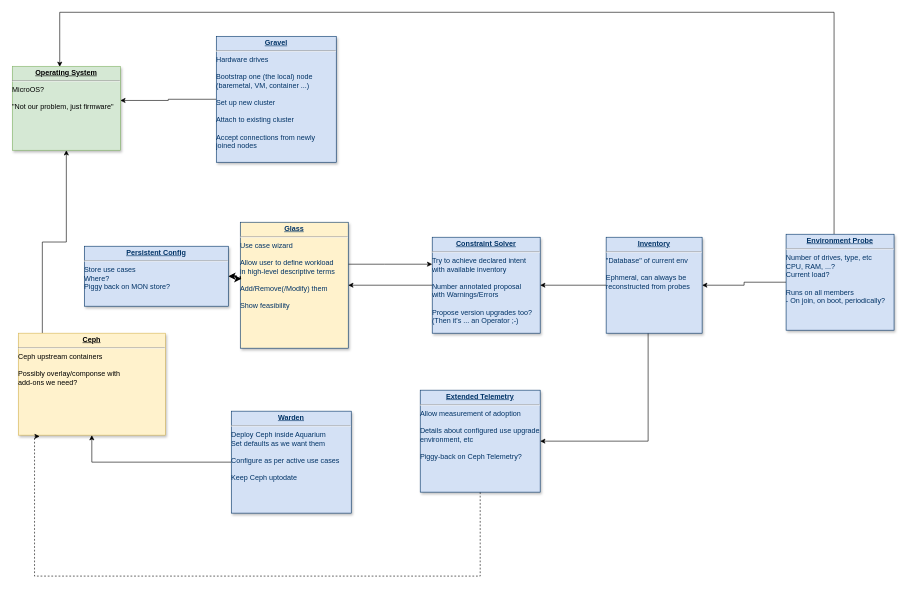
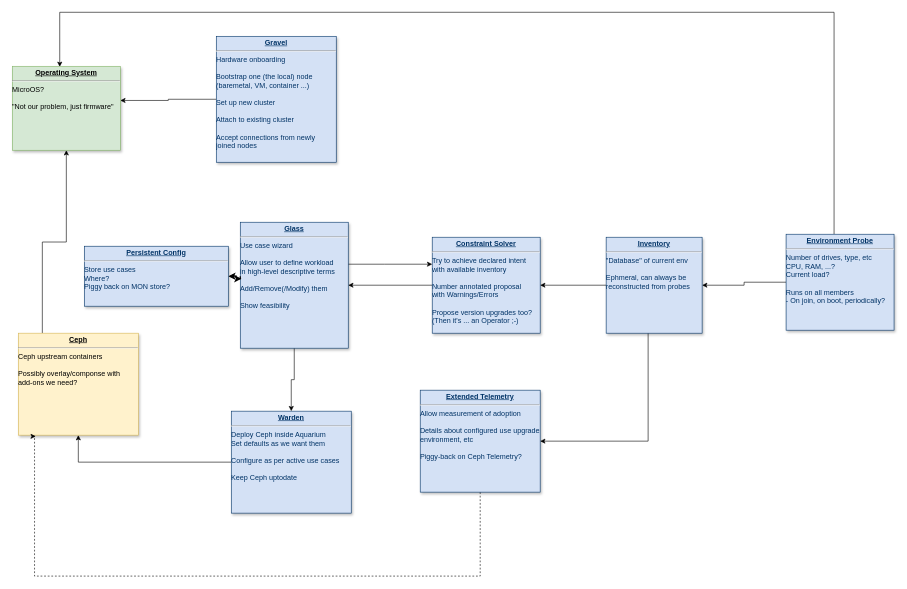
- <mxCell id="13" value="&lt;p style=&quot;margin: 0px ; margin-top: 4px ; text-align: center ; text-decoration: underline&quot;&gt;&lt;strong&gt;Gravel&lt;br&gt;&lt;/strong&gt;&lt;/p&gt;&lt;hr&gt;&lt;div&gt;Hardware drives&lt;/div&gt;&lt;div&gt;&lt;br&gt;&lt;/div&gt;&lt;div&gt;Bootstrap one (the local) node&lt;/div&gt;&lt;div&gt;(baremetal, VM, container ...)&lt;/div&gt;&lt;div&gt;&lt;br&gt;&lt;/div&gt;&lt;div&gt;Set up new cluster&lt;/div&gt;&lt;div&gt;&lt;br&gt;&lt;/div&gt;&lt;div&gt;Attach to existing cluster&lt;/div&gt;&lt;div&gt;&lt;br&gt;&lt;/div&gt;&lt;div&gt;Accept connections from newly&lt;/div&gt;&lt;div&gt;joined nodes&lt;br&gt;&lt;/div&gt;" style="verticalAlign=top;align=left;overflow=fill;fontSize=12;fontFamily=Helvetica;html=1;strokeColor=#003366;shadow=1;fillColor=#D4E1F5;fontColor=#003366" vertex="1" parent="1"><mxGeometry x="360" y="60" width="200" height="210" as="geometry" /></mxCell>
+ <mxCell id="13" value="&lt;p style=&quot;margin: 0px ; margin-top: 4px ; text-align: center ; text-decoration: underline&quot;&gt;&lt;strong&gt;Gravel&lt;br&gt;&lt;/strong&gt;&lt;/p&gt;&lt;hr&gt;&lt;div&gt;Hardware onboarding&lt;/div&gt;&lt;div&gt;&lt;br&gt;&lt;/div&gt;&lt;div&gt;Bootstrap one (the local) node&lt;/div&gt;&lt;div&gt;(baremetal, VM, container ...)&lt;/div&gt;&lt;div&gt;&lt;br&gt;&lt;/div&gt;&lt;div&gt;Set up new cluster&lt;/div&gt;&lt;div&gt;&lt;br&gt;&lt;/div&gt;&lt;div&gt;Attach to existing cluster&lt;/div&gt;&lt;div&gt;&lt;br&gt;&lt;/div&gt;&lt;div&gt;Accept connections from newly&lt;/div&gt;&lt;div&gt;joined nodes&lt;br&gt;&lt;/div&gt;" style="verticalAlign=top;align=left;overflow=fill;fontSize=12;fontFamily=Helvetica;html=1;strokeColor=#003366;shadow=1;fillColor=#D4E1F5;fontColor=#003366" vertex="1" parent="1"><mxGeometry x="360" y="60" width="200" height="210" as="geometry" /></mxCell>
- <mxCell id="7" value="&lt;p style=&quot;margin: 0px ; margin-top: 4px ; text-align: center ; text-decoration: underline&quot;&gt;&lt;strong&gt;Glass&lt;br&gt;&lt;/strong&gt;&lt;/p&gt;&lt;hr&gt;&lt;div&gt;Use case wizard&lt;/div&gt;&lt;div&gt;&lt;br&gt;&lt;/div&gt;&lt;div&gt;Allow user to define workload&lt;/div&gt;&lt;div&gt;in high-level descriptive terms&lt;/div&gt;&lt;div&gt;&lt;br&gt;&lt;/div&gt;&lt;div&gt;Add/Remove(/Modify) them&lt;/div&gt;&lt;div&gt;&lt;br&gt;&lt;/div&gt;&lt;div&gt;Show feasibility&lt;br&gt;&lt;/div&gt;" style="verticalAlign=top;align=left;overflow=fill;fontSize=12;fontFamily=Helvetica;html=1;strokeColor=#003366;shadow=1;fillColor=#fff2cc;fontColor=#003366;" vertex="1" parent="1"><mxGeometry x="400" y="370" width="180" height="210" as="geometry" /></mxCell>
+ <mxCell id="7" value="&lt;p style=&quot;margin: 0px ; margin-top: 4px ; text-align: center ; text-decoration: underline&quot;&gt;&lt;strong&gt;Glass&lt;br&gt;&lt;/strong&gt;&lt;/p&gt;&lt;hr&gt;&lt;div&gt;Use case wizard&lt;/div&gt;&lt;div&gt;&lt;br&gt;&lt;/div&gt;&lt;div&gt;Allow user to define workload&lt;/div&gt;&lt;div&gt;in high-level descriptive terms&lt;/div&gt;&lt;div&gt;&lt;br&gt;&lt;/div&gt;&lt;div&gt;Add/Remove(/Modify) them&lt;/div&gt;&lt;div&gt;&lt;br&gt;&lt;/div&gt;&lt;div&gt;Show feasibility&lt;br&gt;&lt;/div&gt;" style="verticalAlign=top;align=left;overflow=fill;fontSize=12;fontFamily=Helvetica;html=1;strokeColor=#003366;shadow=1;fillColor=#D4E1F5;fontColor=#003366" vertex="1" parent="1"><mxGeometry x="400" y="370" width="180" height="210" as="geometry" /></mxCell>
+ <mxCell id="6" style="edgeStyle=orthogonalEdgeStyle;rounded=0;orthogonalLoop=1;jettySize=auto;html=1;entryX=0.5;entryY=0;entryDx=0;entryDy=0;" edge="1" parent="1" source="7" target="11"><mxGeometry relative="1" as="geometry" /></mxCell>
- <mxCell id="15" value="&lt;p style=&quot;margin: 0px ; margin-top: 4px ; text-align: center ; text-decoration: underline&quot;&gt;&lt;strong&gt;Ceph&lt;br&gt;&lt;/strong&gt;&lt;/p&gt;&lt;hr&gt;&lt;div&gt;Ceph upstream containers&lt;/div&gt;&lt;div&gt;&lt;br&gt;&lt;/div&gt;&lt;div&gt;Possibly overlay/componse with&lt;/div&gt;&lt;div&gt;add-ons we need?&lt;br&gt;&lt;/div&gt;" style="verticalAlign=top;align=left;overflow=fill;fontSize=12;fontFamily=Helvetica;html=1;strokeColor=#d6b656;shadow=1;fillColor=#fff2cc;" vertex="1" parent="1"><mxGeometry x="30" y="555" width="245" height="170" as="geometry" /></mxCell>
+ <mxCell id="15" value="&lt;p style=&quot;margin: 0px ; margin-top: 4px ; text-align: center ; text-decoration: underline&quot;&gt;&lt;strong&gt;Ceph&lt;br&gt;&lt;/strong&gt;&lt;/p&gt;&lt;hr&gt;&lt;div&gt;Ceph upstream containers&lt;/div&gt;&lt;div&gt;&lt;br&gt;&lt;/div&gt;&lt;div&gt;Possibly overlay/componse with&lt;/div&gt;&lt;div&gt;add-ons we need?&lt;br&gt;&lt;/div&gt;" style="verticalAlign=top;align=left;overflow=fill;fontSize=12;fontFamily=Helvetica;html=1;strokeColor=#d6b656;shadow=1;fillColor=#fff2cc;" vertex="1" parent="1"><mxGeometry x="30" y="555" width="200" height="170" as="geometry" /></mxCell>
